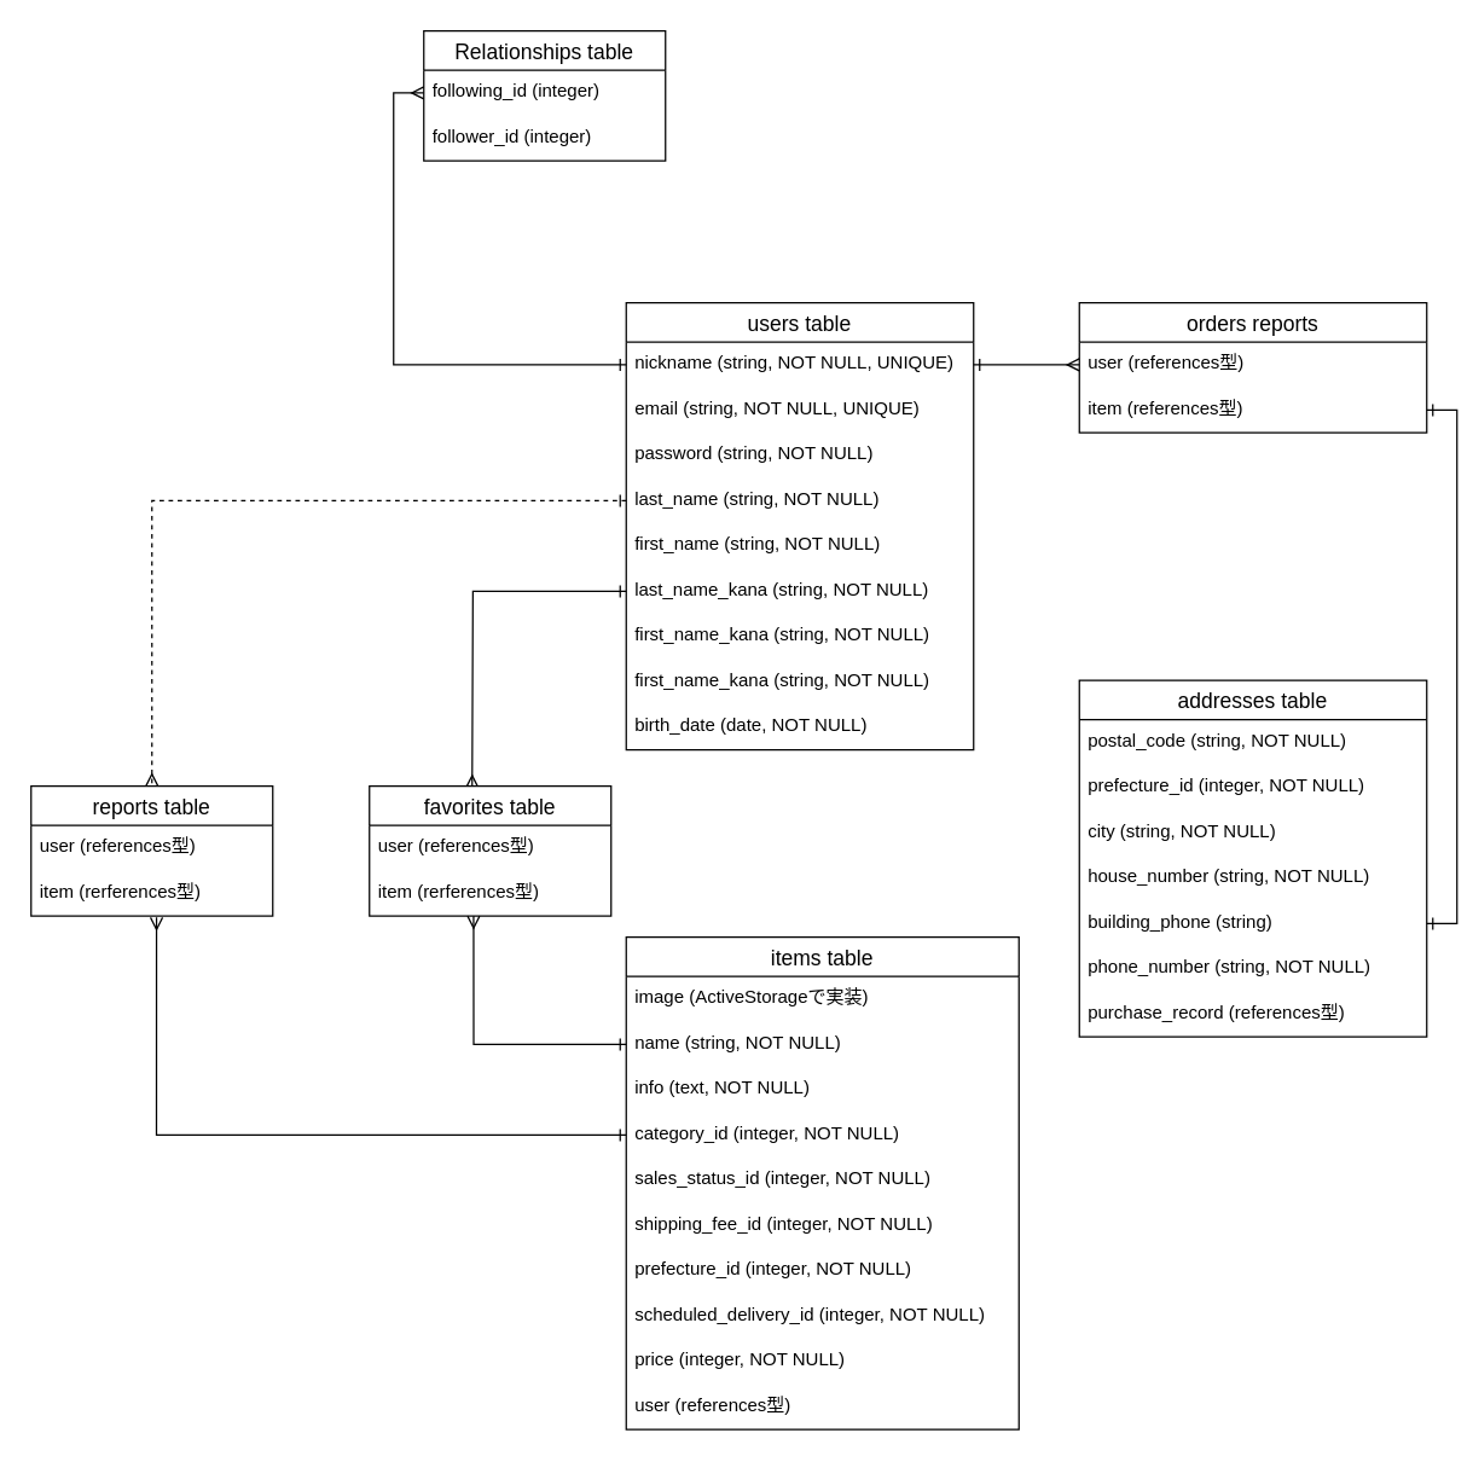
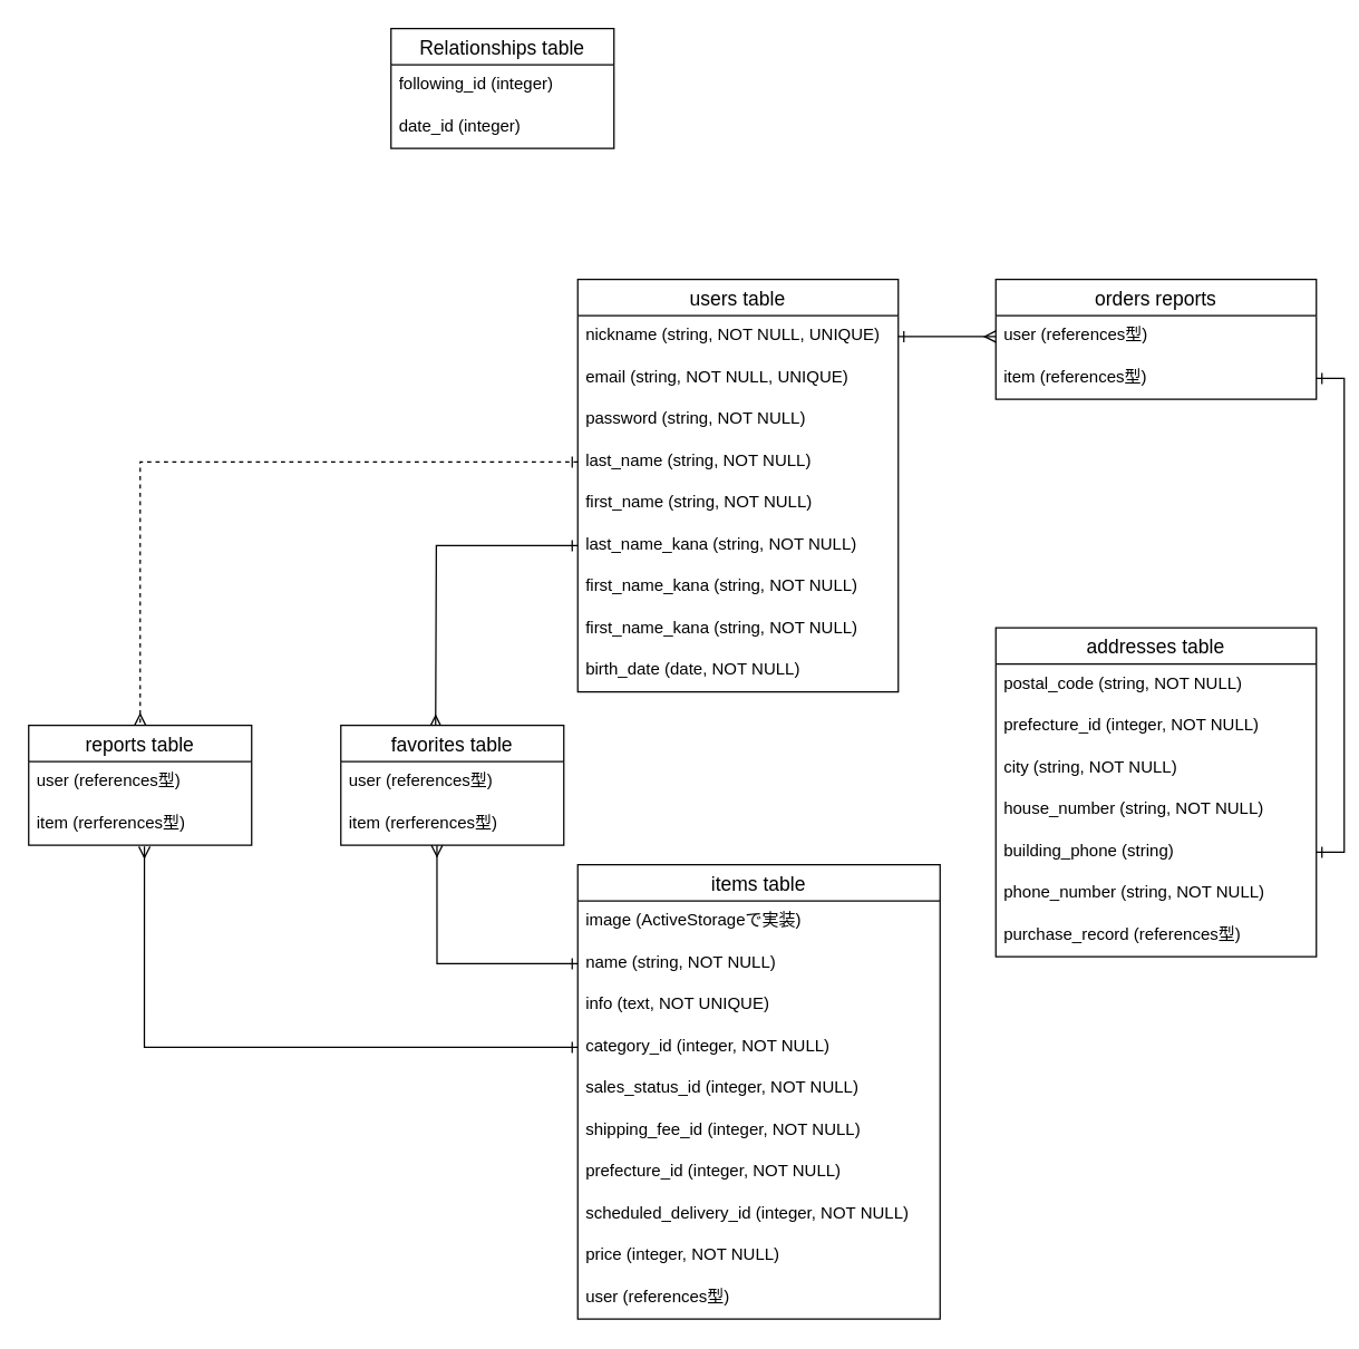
- <mxCell id="19" value="follower_id (integer)" style="text;strokeColor=none;fillColor=none;spacingLeft=4;spacingRight=4;overflow=hidden;rotatable=0;points=[[0,0.5],[1,0.5]];portConstraint=eastwest;fontSize=12;" parent="17" vertex="1"><mxGeometry y="56" width="160" height="30" as="geometry" /></mxCell>
+ <mxCell id="19" value="date_id (integer)" style="text;strokeColor=none;fillColor=none;spacingLeft=4;spacingRight=4;overflow=hidden;rotatable=0;points=[[0,0.5],[1,0.5]];portConstraint=eastwest;fontSize=12;" parent="17" vertex="1"><mxGeometry y="56" width="160" height="30" as="geometry" /></mxCell>
- <mxCell id="44" style="edgeStyle=orthogonalEdgeStyle;rounded=0;orthogonalLoop=1;jettySize=auto;html=1;exitX=0;exitY=0.5;exitDx=0;exitDy=0;entryX=0;entryY=0.5;entryDx=0;entryDy=0;endArrow=ERmany;endFill=0;startArrow=ERone;startFill=0;" parent="1" source="32" target="18" edge="1"><mxGeometry relative="1" as="geometry"><mxPoint x="250" y="60" as="targetPoint" /></mxGeometry></mxCell>
- <mxCell id="23" value="info (text, NOT NULL)" style="text;strokeColor=none;fillColor=none;spacingLeft=4;spacingRight=4;overflow=hidden;rotatable=0;points=[[0,0.5],[1,0.5]];portConstraint=eastwest;fontSize=12;" parent="20" vertex="1"><mxGeometry y="86" width="260" height="30" as="geometry" /></mxCell>
+ <mxCell id="23" value="info (text, NOT UNIQUE)" style="text;strokeColor=none;fillColor=none;spacingLeft=4;spacingRight=4;overflow=hidden;rotatable=0;points=[[0,0.5],[1,0.5]];portConstraint=eastwest;fontSize=12;" parent="20" vertex="1"><mxGeometry y="86" width="260" height="30" as="geometry" /></mxCell>
